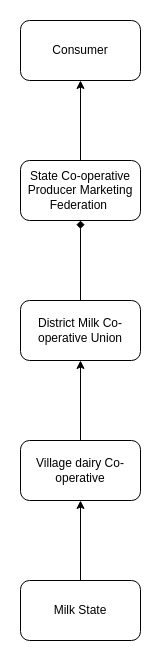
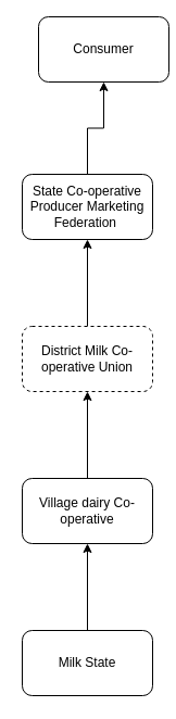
- <mxCell id="10" value="Consumer" style="rounded=1;whiteSpace=wrap;html=1;" vertex="1" parent="1"><mxGeometry x="20" y="20" width="120" height="60" as="geometry" /></mxCell>
+ <mxCell id="10" value="Consumer" style="rounded=1;whiteSpace=wrap;html=1;" vertex="1" parent="1"><mxGeometry x="35" y="15" width="120" height="60" as="geometry" /></mxCell>
- <mxCell id="6" value="" style="edgeStyle=orthogonalEdgeStyle;rounded=0;orthogonalLoop=1;jettySize=auto;html=1;endArrow=diamond;" edge="1" parent="1" source="7" target="9"><mxGeometry relative="1" as="geometry" /></mxCell>
+ <mxCell id="6" value="" style="edgeStyle=orthogonalEdgeStyle;rounded=0;orthogonalLoop=1;jettySize=auto;html=1;" edge="1" parent="1" source="7" target="9"><mxGeometry relative="1" as="geometry" /></mxCell>
- <mxCell id="7" value="District Milk Co-operative Union" style="rounded=1;whiteSpace=wrap;html=1;" vertex="1" parent="1"><mxGeometry x="20" y="300" width="120" height="60" as="geometry" /></mxCell>
+ <mxCell id="7" value="District Milk Co-operative Union" style="rounded=1;whiteSpace=wrap;html=1;dashed=1;" vertex="1" parent="1"><mxGeometry x="20" y="300" width="120" height="60" as="geometry" /></mxCell>
